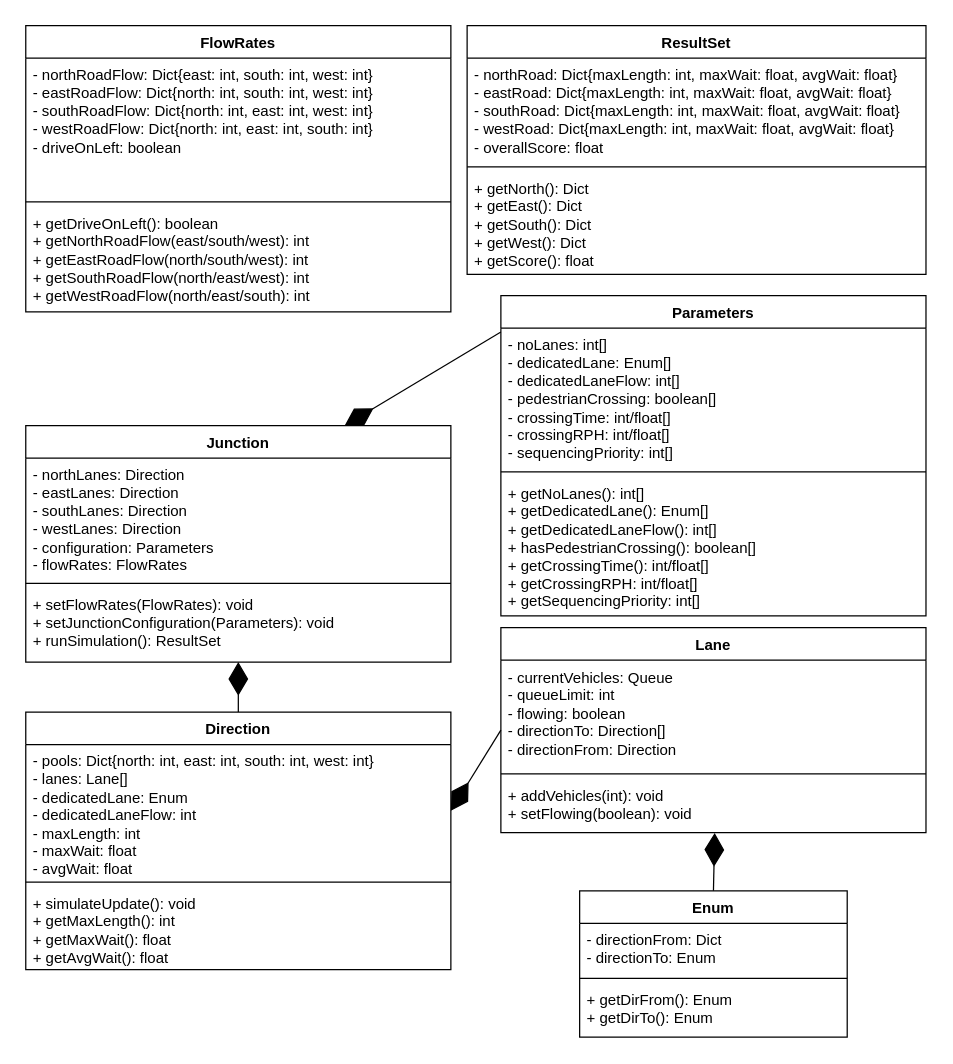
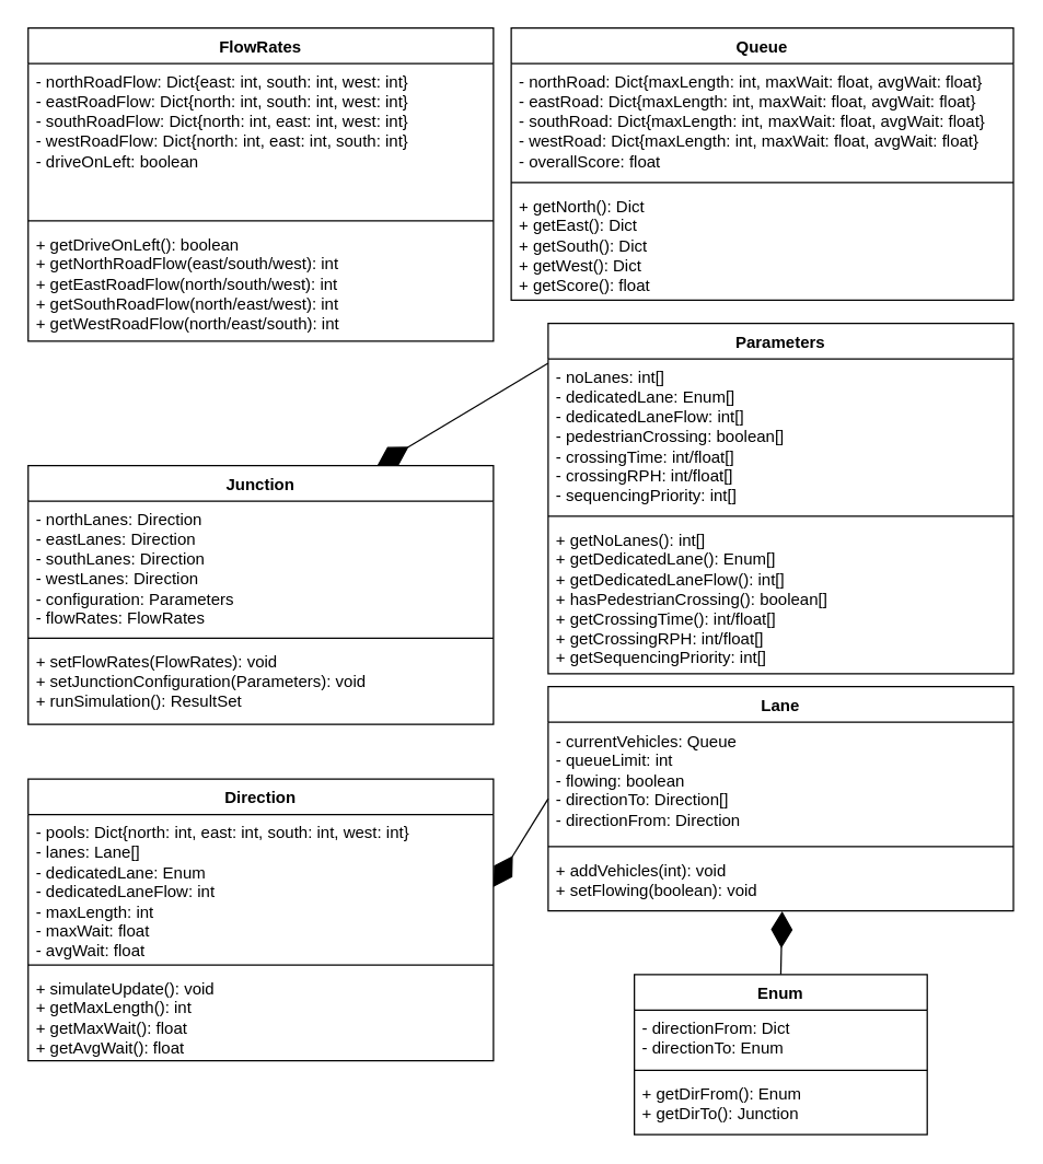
- <mxCell id="22" value="ResultSet" style="swimlane;fontStyle=1;align=center;verticalAlign=top;childLayout=stackLayout;horizontal=1;startSize=26;horizontalStack=0;resizeParent=1;resizeParentMax=0;resizeLast=0;collapsible=1;marginBottom=0;whiteSpace=wrap;html=1;" parent="1" vertex="1"><mxGeometry x="373" y="20" width="367" height="199" as="geometry" /></mxCell>
+ <mxCell id="22" value="Queue" style="swimlane;fontStyle=1;align=center;verticalAlign=top;childLayout=stackLayout;horizontal=1;startSize=26;horizontalStack=0;resizeParent=1;resizeParentMax=0;resizeLast=0;collapsible=1;marginBottom=0;whiteSpace=wrap;html=1;" parent="1" vertex="1"><mxGeometry x="373" y="20" width="367" height="199" as="geometry" /></mxCell>
- <mxCell id="31" value="" style="endArrow=diamondThin;endFill=1;endSize=24;html=1;rounded=0;entryX=0.5;entryY=1;entryDx=0;entryDy=0;exitX=0.5;exitY=0;exitDx=0;exitDy=0;" parent="1" source="26" target="6" edge="1"><mxGeometry width="160" relative="1" as="geometry"><mxPoint x="501" y="547" as="sourcePoint" /><mxPoint x="661" y="547" as="targetPoint" /></mxGeometry></mxCell>
- <mxCell id="5" value="&lt;div&gt;+ getDirFrom(): Enum&lt;br&gt;&lt;/div&gt;&lt;div&gt;+ getDirTo(): Enum&lt;br&gt;&lt;/div&gt;" style="text;strokeColor=none;fillColor=none;align=left;verticalAlign=top;spacingLeft=4;spacingRight=4;overflow=hidden;rotatable=0;points=[[0,0.5],[1,0.5]];portConstraint=eastwest;whiteSpace=wrap;html=1;" parent="2" vertex="1"><mxGeometry y="74" width="214" height="43" as="geometry" /></mxCell>
+ <mxCell id="5" value="&lt;div&gt;+ getDirFrom(): Enum&lt;br&gt;&lt;/div&gt;&lt;div&gt;+ getDirTo(): Junction&lt;br&gt;&lt;/div&gt;" style="text;strokeColor=none;fillColor=none;align=left;verticalAlign=top;spacingLeft=4;spacingRight=4;overflow=hidden;rotatable=0;points=[[0,0.5],[1,0.5]];portConstraint=eastwest;whiteSpace=wrap;html=1;" parent="2" vertex="1"><mxGeometry y="74" width="214" height="43" as="geometry" /></mxCell>
